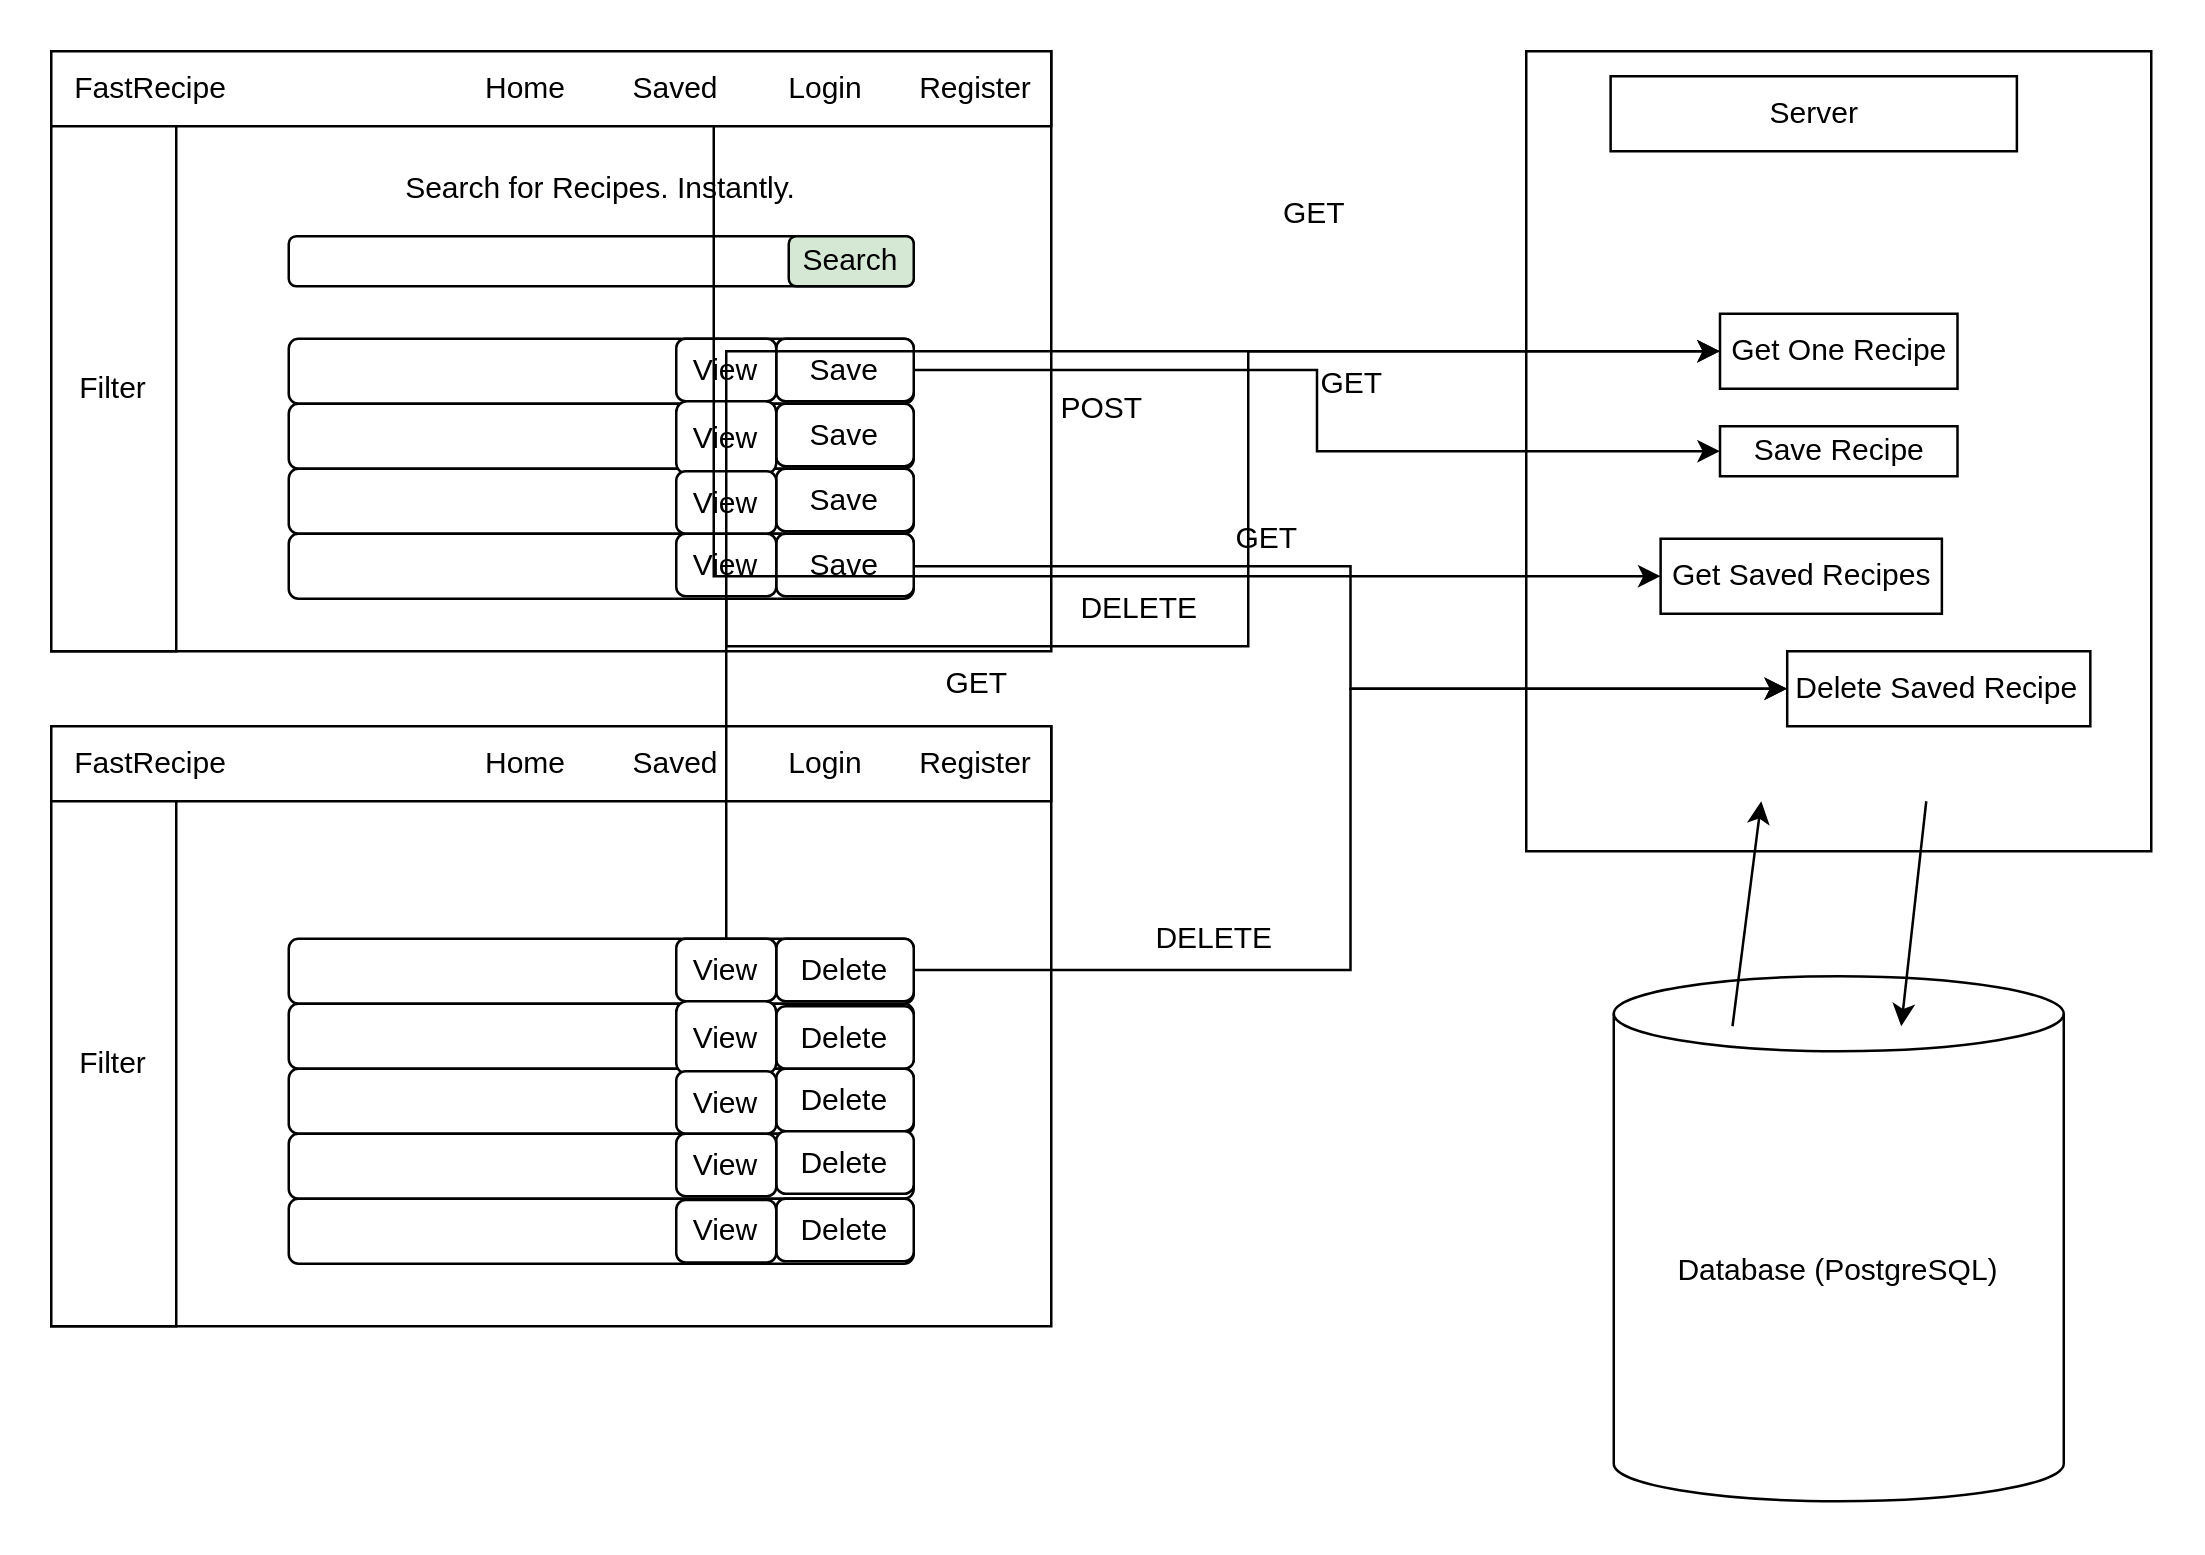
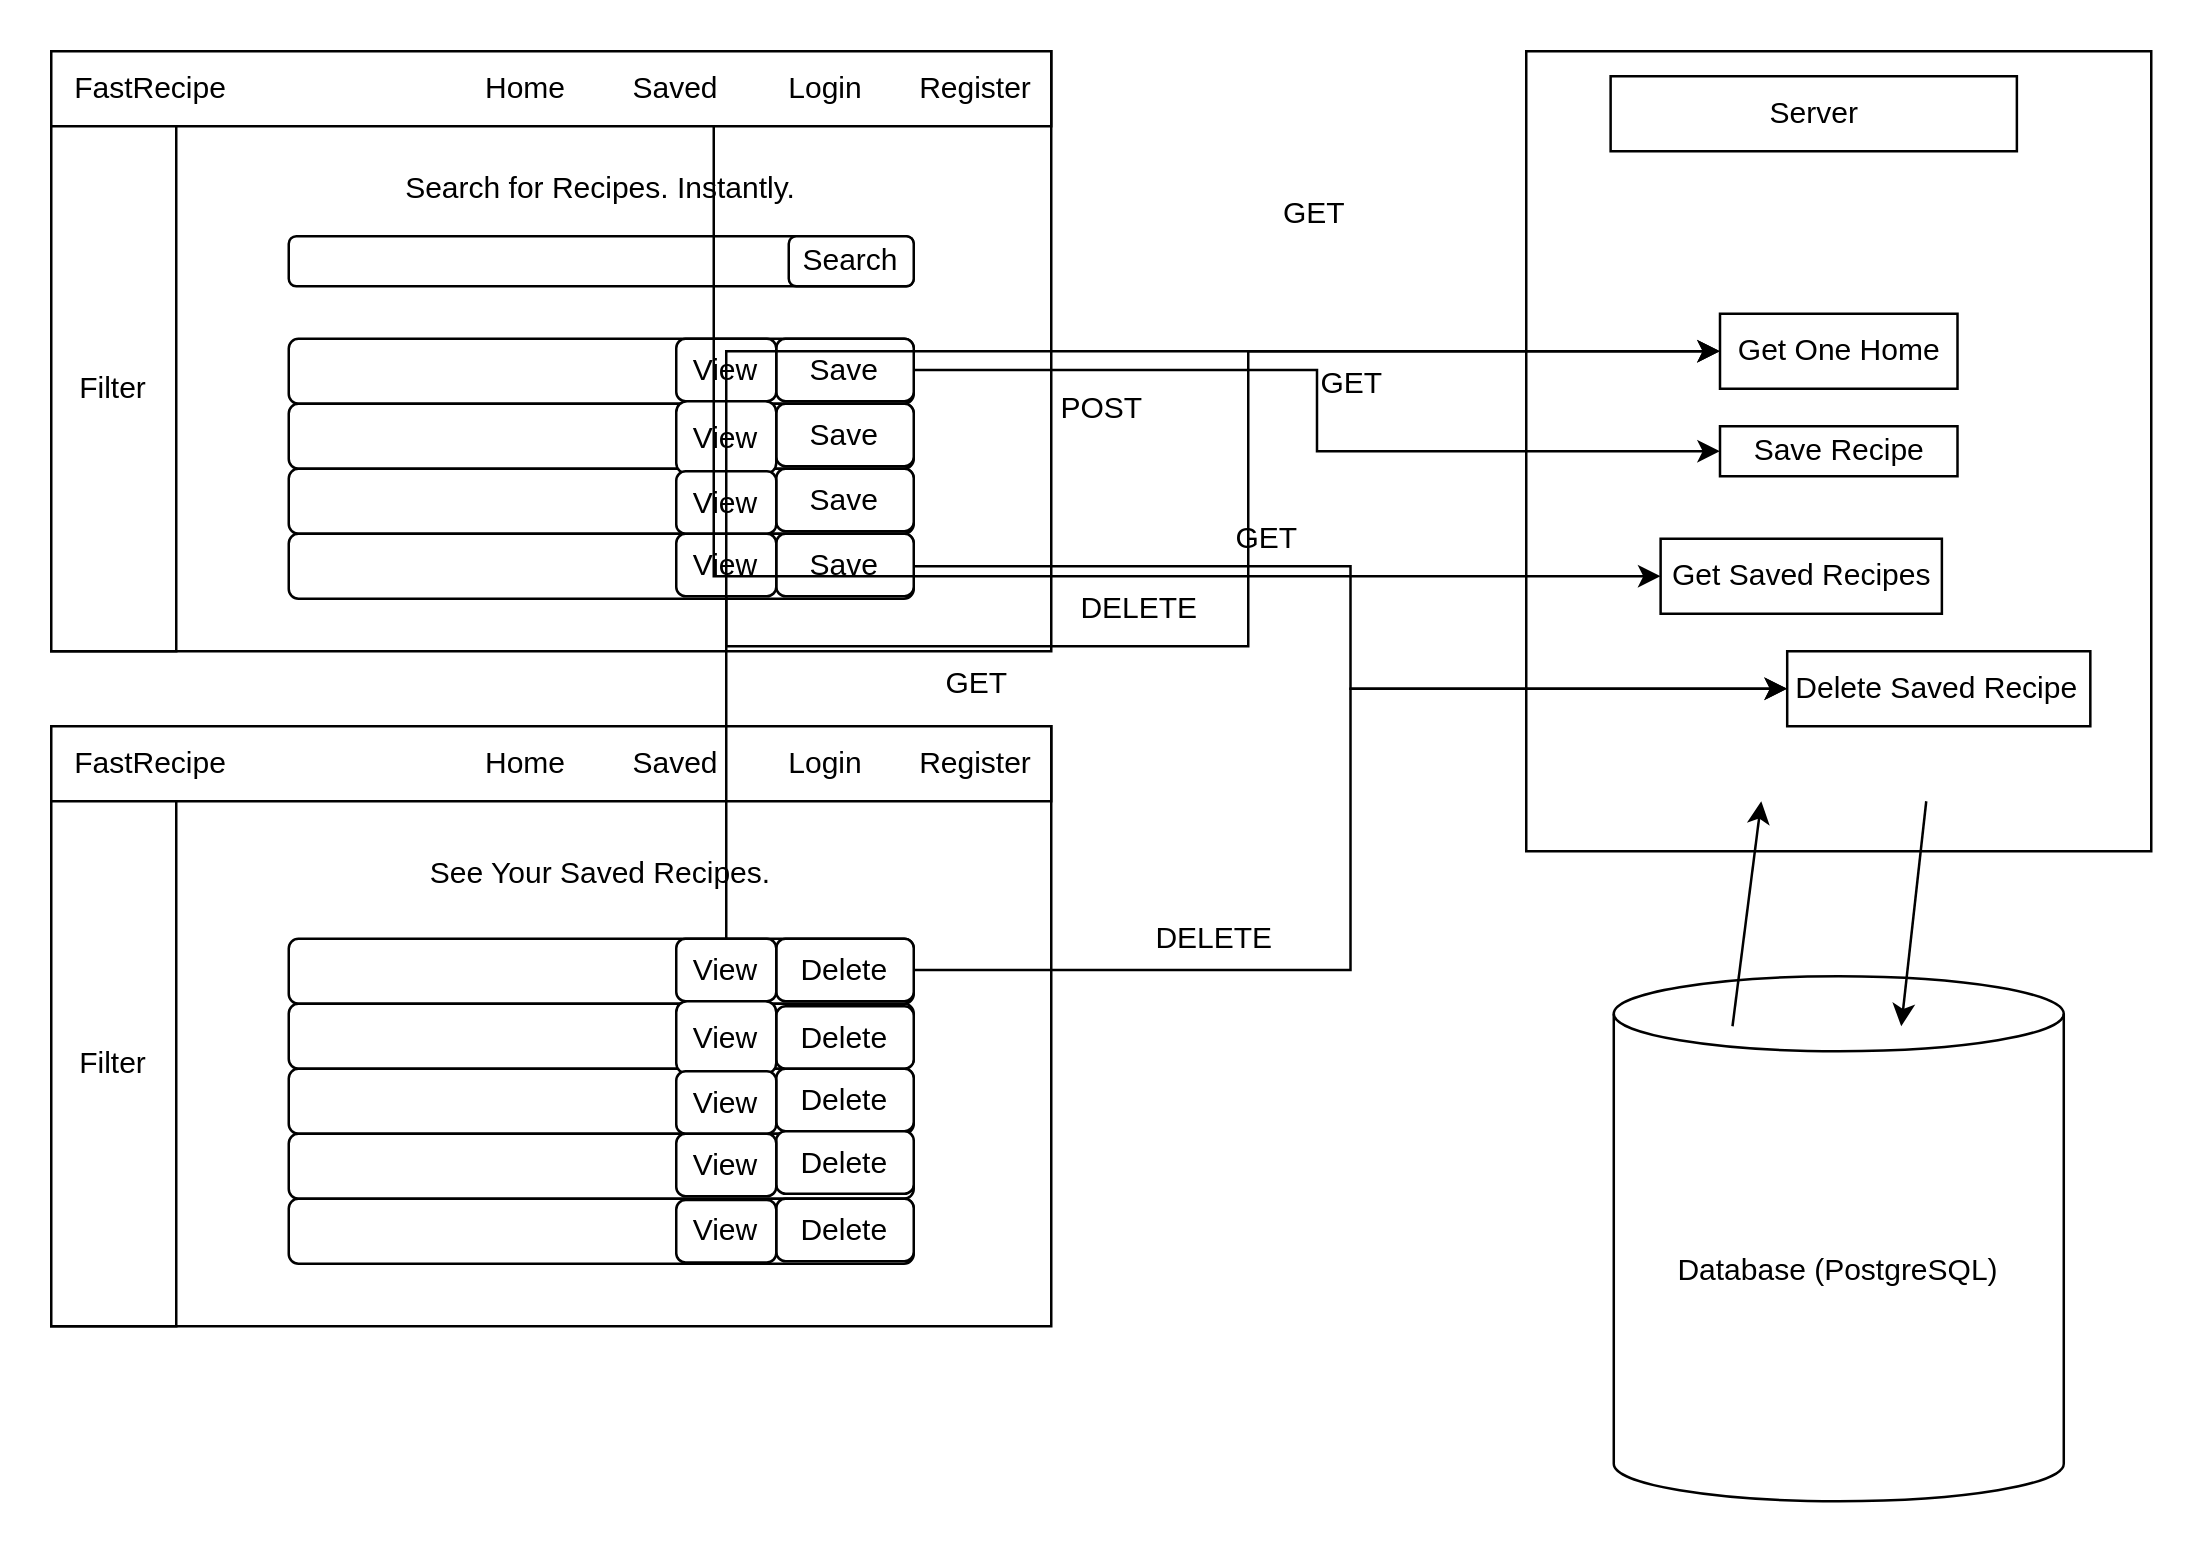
- <mxCell id="10" value="Search" style="rounded=1;whiteSpace=wrap;html=1;fillColor=#d5e8d4;" vertex="1" parent="1"><mxGeometry x="315" y="94" width="50" height="20" as="geometry" /></mxCell>
+ <mxCell id="10" value="Search" style="rounded=1;whiteSpace=wrap;html=1;" vertex="1" parent="1"><mxGeometry x="315" y="94" width="50" height="20" as="geometry" /></mxCell>
- <mxCell id="15" value="Get One Recipe" style="rounded=0;whiteSpace=wrap;html=1;" vertex="1" parent="1"><mxGeometry x="687.5" y="125" width="95" height="30" as="geometry" /></mxCell>
+ <mxCell id="15" value="Get One Home" style="rounded=0;whiteSpace=wrap;html=1;" vertex="1" parent="1"><mxGeometry x="687.5" y="125" width="95" height="30" as="geometry" /></mxCell>
+ <mxCell id="31" value="See Y&lt;span style=&quot;background-color: transparent; color: light-dark(rgb(0, 0, 0), rgb(255, 255, 255));&quot;&gt;our Saved Recipes.&lt;/span&gt;" style="text;html=1;align=center;verticalAlign=middle;whiteSpace=wrap;rounded=0;" vertex="1" parent="1"><mxGeometry x="160" y="334" width="160" height="30" as="geometry" /></mxCell>
